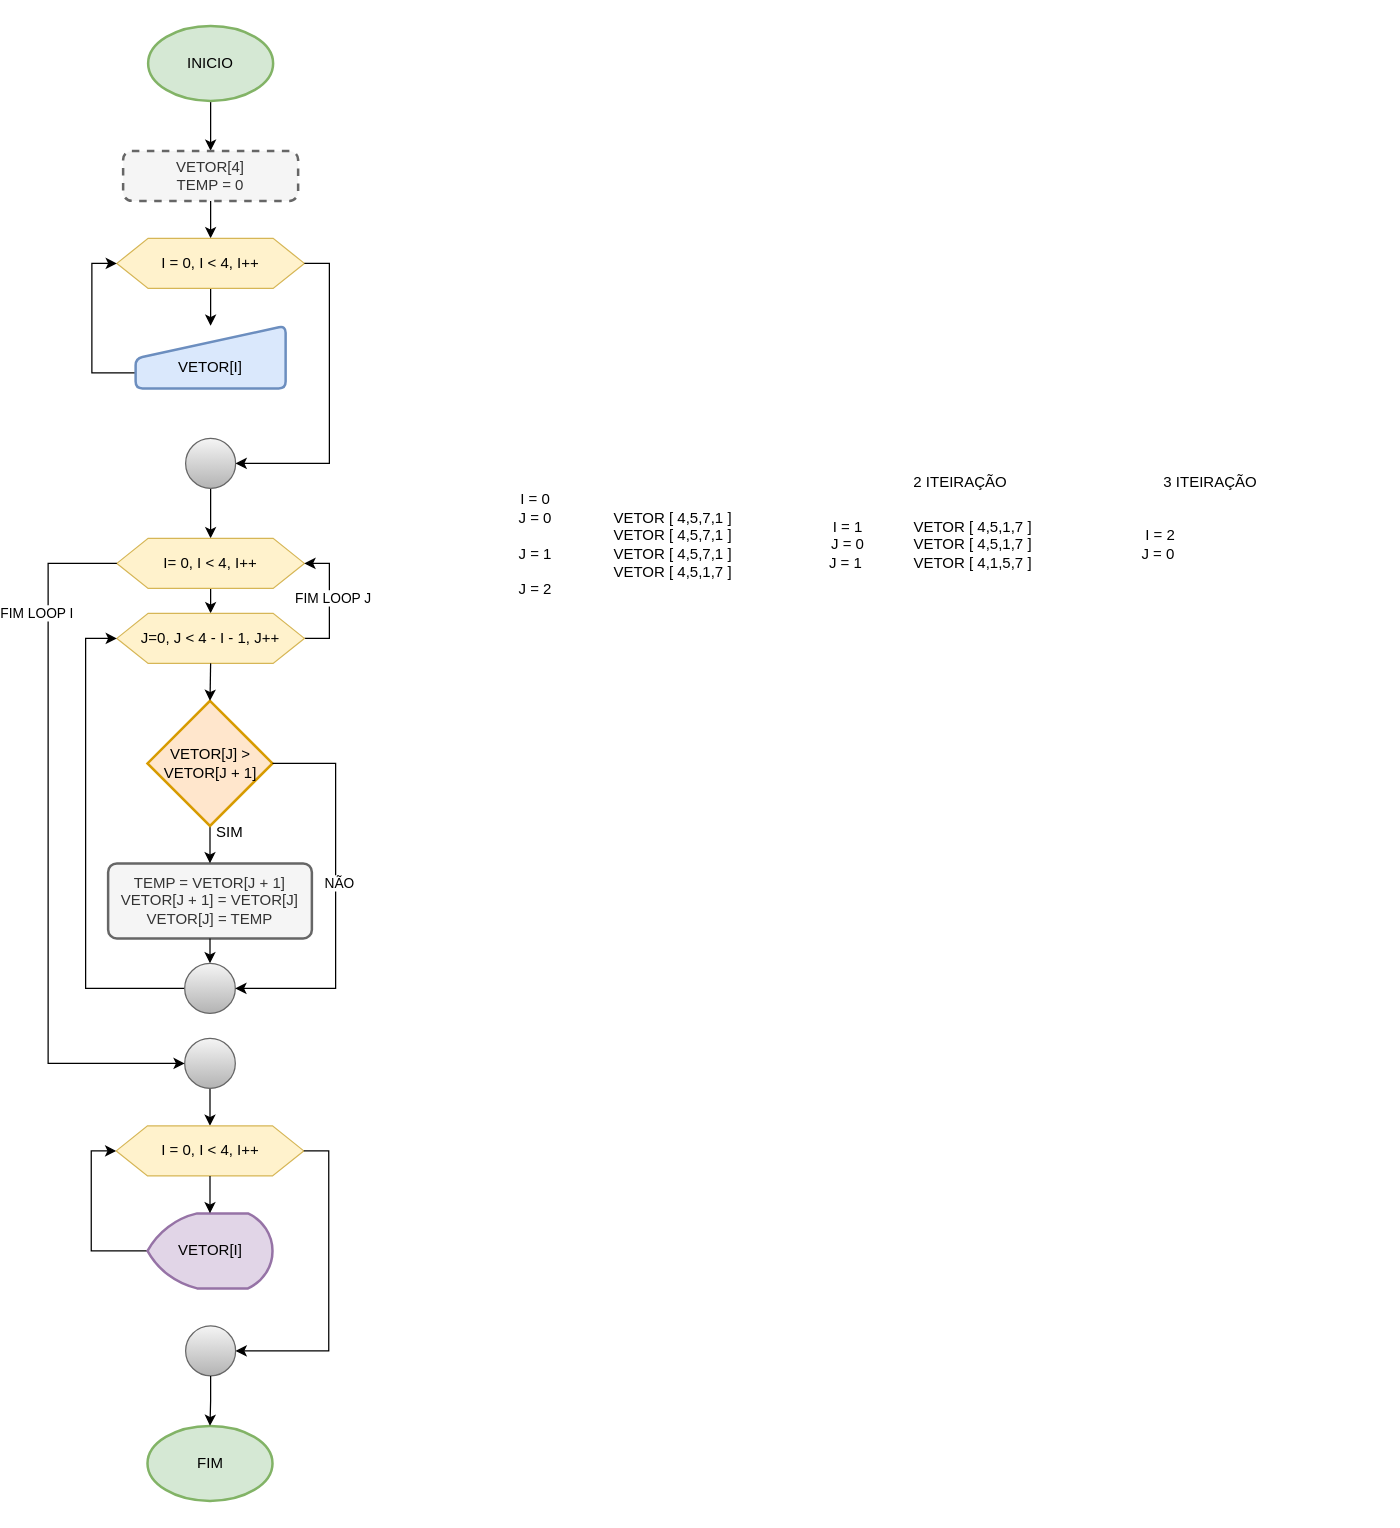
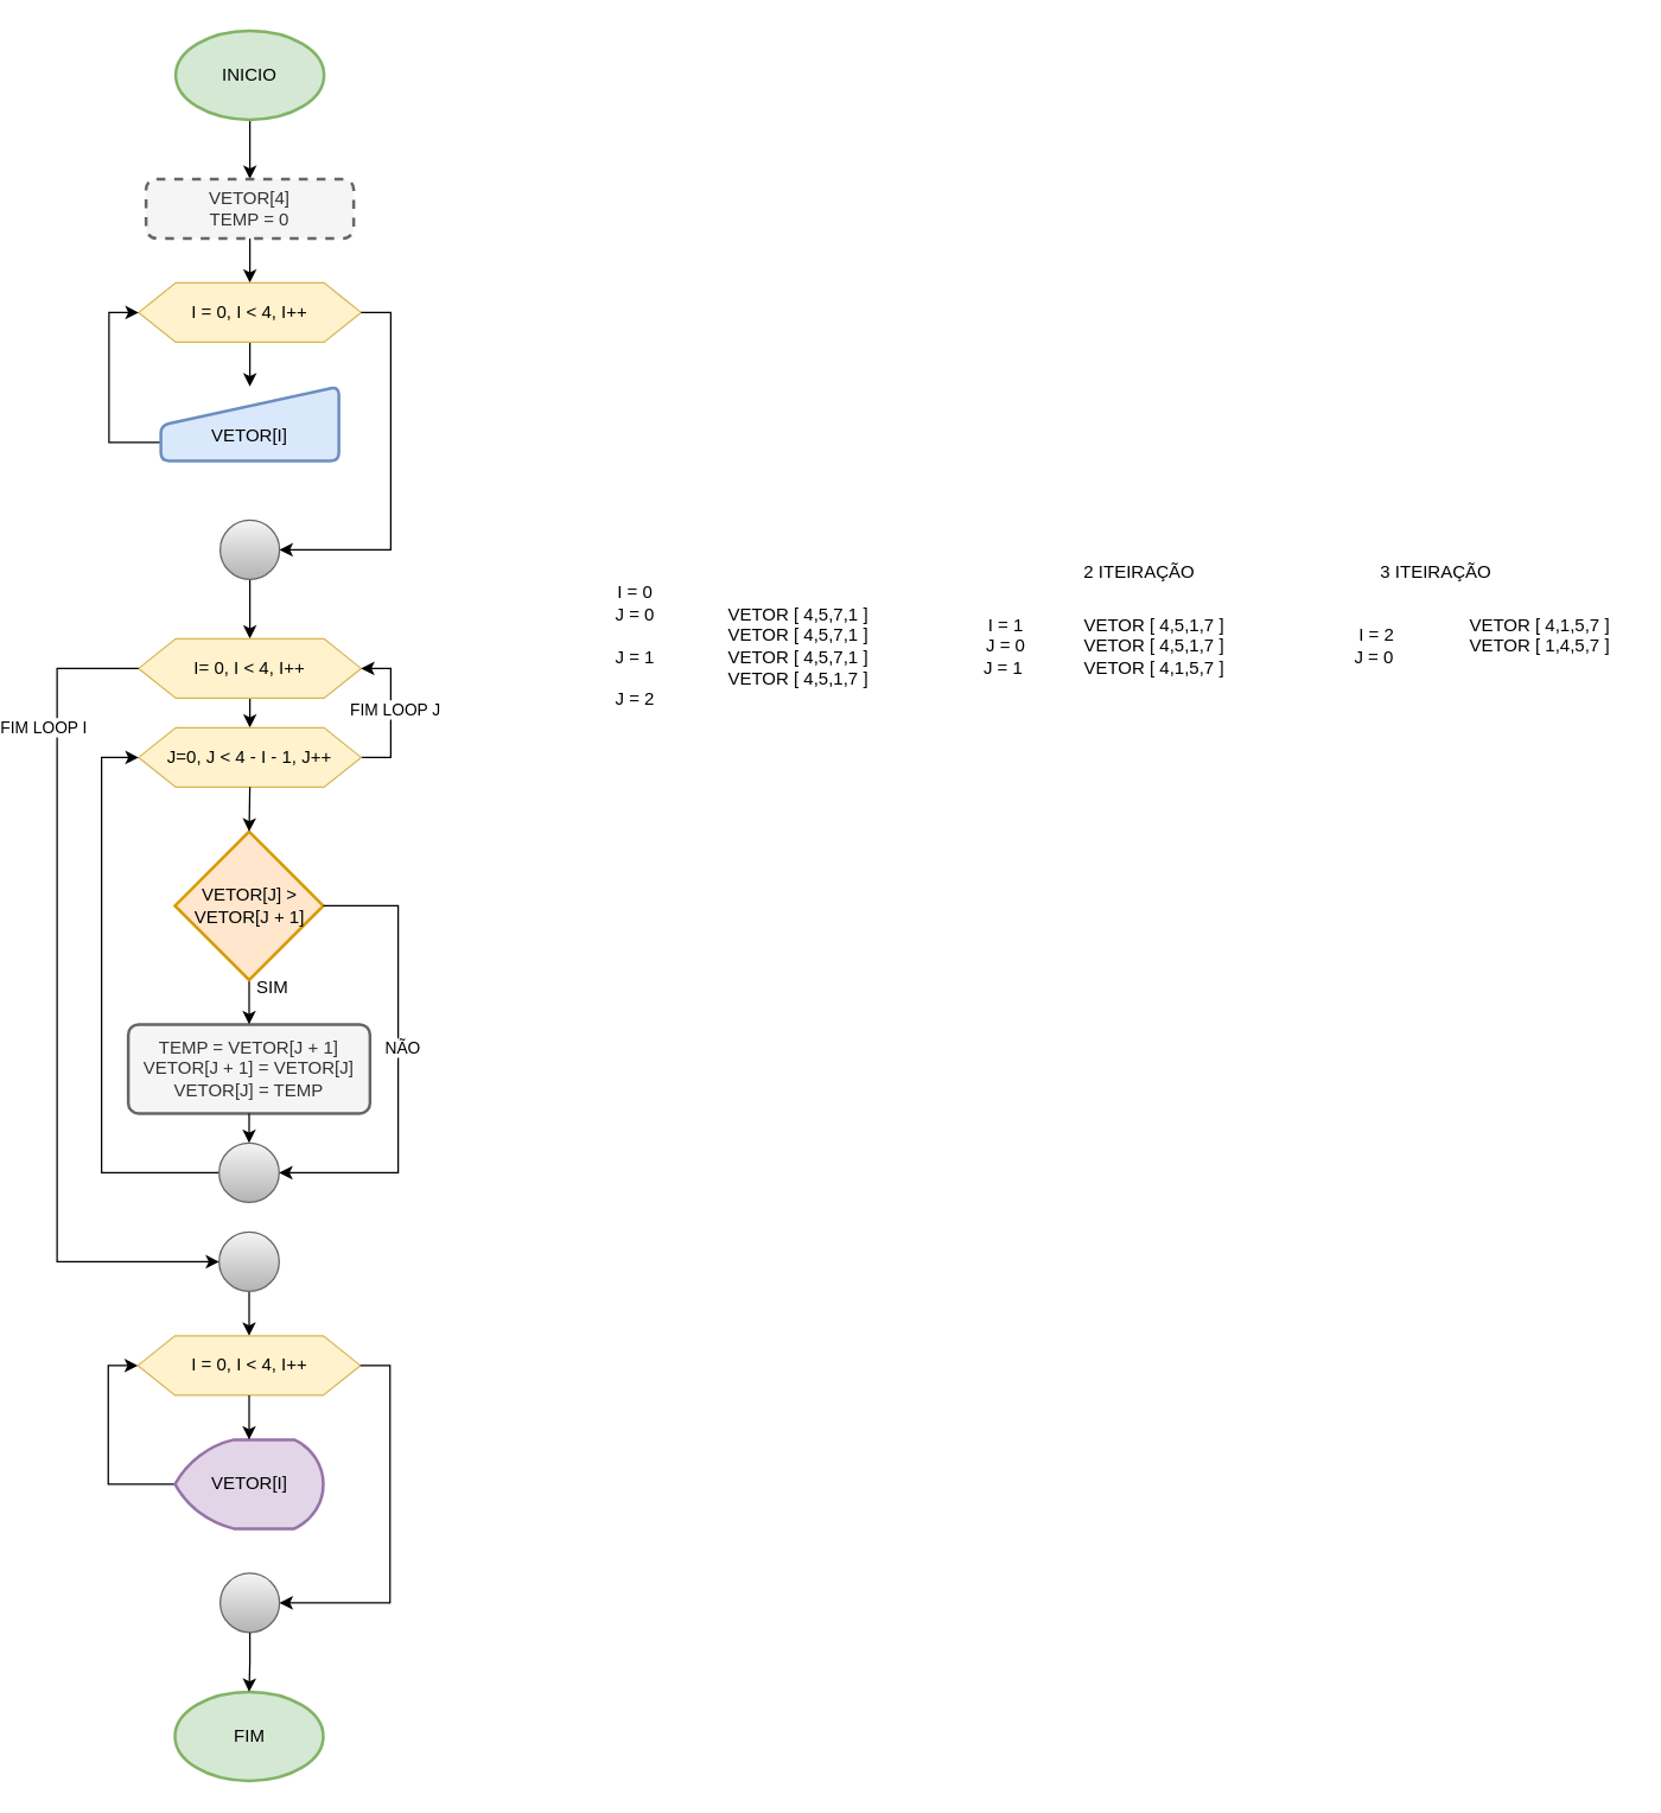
+ <mxCell id="40" value="&lt;div&gt;&lt;span style=&quot;background-color: transparent; color: light-dark(rgb(0, 0, 0), rgb(255, 255, 255));&quot;&gt;VETOR [ 4,1,5,7 ]&lt;/span&gt;&lt;/div&gt;&lt;div&gt;&lt;div&gt;&lt;span style=&quot;background-color: transparent; color: light-dark(rgb(0, 0, 0), rgb(255, 255, 255));&quot;&gt;VETOR [ 1,4,5,7 ]&lt;/span&gt;&lt;/div&gt;&lt;/div&gt;&lt;div&gt;&lt;span style=&quot;background-color: transparent; color: light-dark(rgb(0, 0, 0), rgb(255, 255, 255));&quot;&gt;&lt;br&gt;&lt;/span&gt;&lt;/div&gt;" style="text;html=1;align=center;verticalAlign=middle;whiteSpace=wrap;rounded=0;" vertex="1" parent="1"><mxGeometry x="960" y="420" width="120" height="30" as="geometry" /></mxCell>
